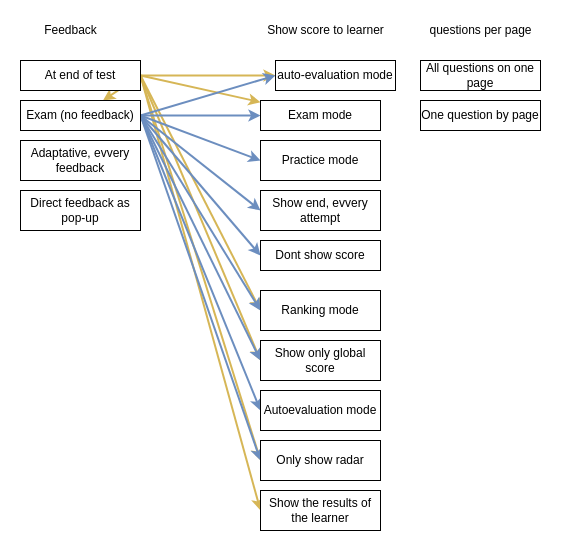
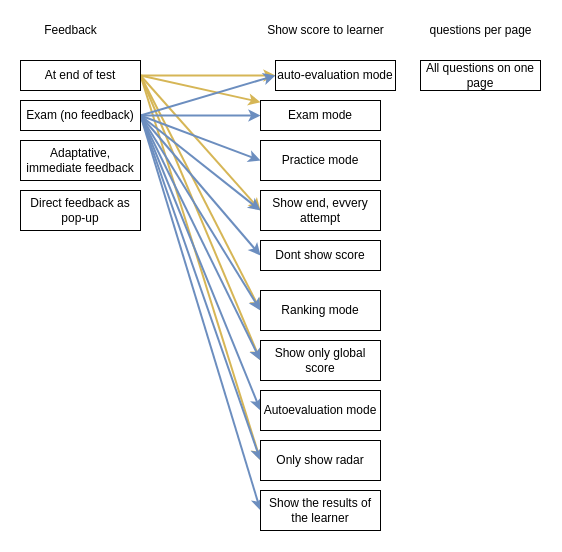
- <mxCell id="4" style="edgeStyle=none;html=1;exitX=1;exitY=0.5;exitDx=0;exitDy=0;strokeWidth=2;fillColor=#fff2cc;strokeColor=#d6b656;" edge="1" parent="1" source="10" target="21"><mxGeometry relative="1" as="geometry" /></mxCell>
+ <mxCell id="4" style="edgeStyle=none;html=1;exitX=1;exitY=0.5;exitDx=0;exitDy=0;entryX=0;entryY=0.5;entryDx=0;entryDy=0;strokeWidth=2;fillColor=#fff2cc;strokeColor=#d6b656;" edge="1" parent="1" source="10" target="28"><mxGeometry relative="1" as="geometry" /></mxCell>
- <mxCell id="37" value="One question by page" style="whiteSpace=wrap;html=1;" vertex="1" parent="1"><mxGeometry x="420" y="100" width="120" height="30" as="geometry" /></mxCell>
- <mxCell id="22" value="Adaptative, evvery feedback" style="rounded=0;whiteSpace=wrap;html=1;" vertex="1" parent="1"><mxGeometry y="140" width="120" height="40" as="geometry" x="20" /></mxCell>
+ <mxCell id="22" value="Adaptative, immediate feedback" style="rounded=0;whiteSpace=wrap;html=1;" vertex="1" parent="1"><mxGeometry y="140" width="120" height="40" as="geometry" x="20" /></mxCell>
+ <mxCell id="20" style="edgeStyle=none;html=1;exitX=1;exitY=0.5;exitDx=0;exitDy=0;entryX=0;entryY=0.5;entryDx=0;entryDy=0;strokeWidth=2;fillColor=#dae8fc;strokeColor=#6c8ebf;" edge="1" parent="1" source="21" target="34"><mxGeometry relative="1" as="geometry" /></mxCell>
- <mxCell id="9" style="edgeStyle=none;html=1;exitX=1;exitY=0.5;exitDx=0;exitDy=0;entryX=0;entryY=0.5;entryDx=0;entryDy=0;strokeWidth=2;fillColor=#fff2cc;strokeColor=#d6b656;" edge="1" parent="1" source="10" target="34"><mxGeometry relative="1" as="geometry" /></mxCell>
